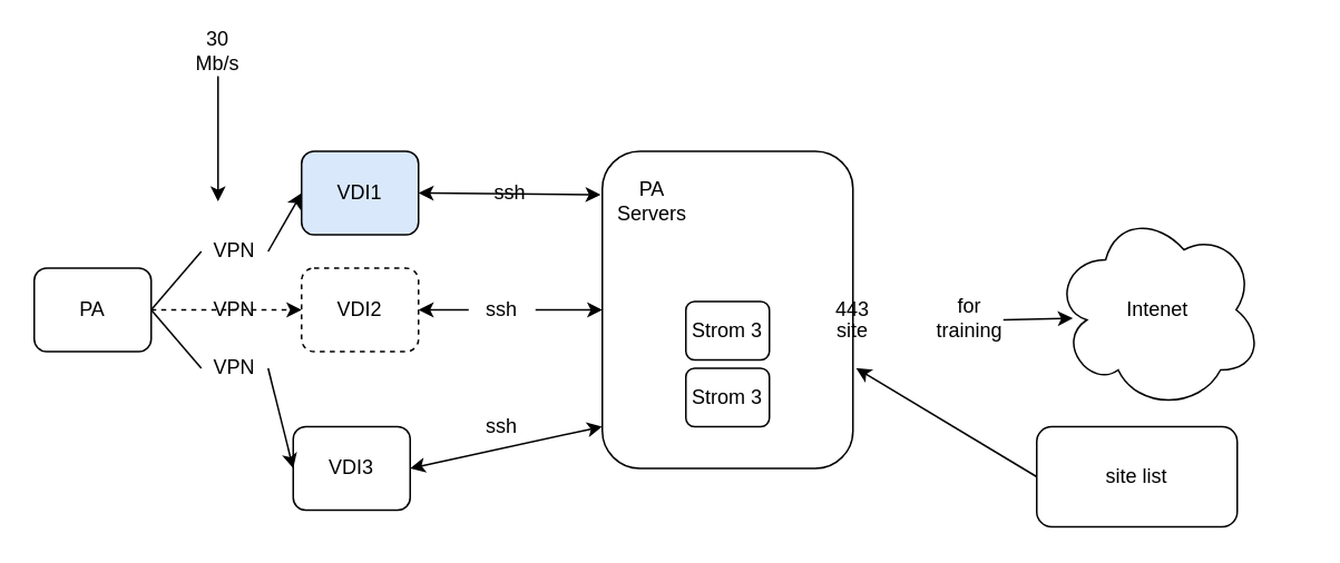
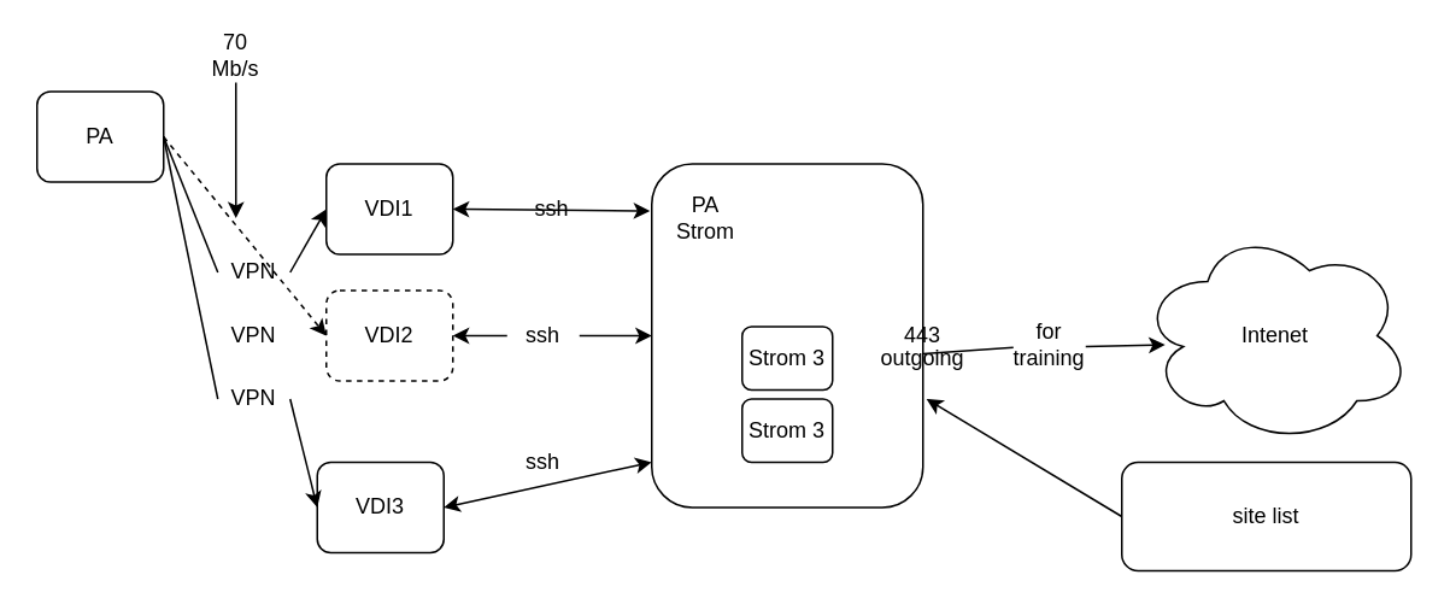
- <mxCell id="32" value="30 Mb/s" style="text;html=1;strokeColor=none;fillColor=none;align=center;verticalAlign=middle;whiteSpace=wrap;rounded=0;" vertex="1" parent="1"><mxGeometry x="110" y="20" width="40" height="20" as="geometry" /></mxCell>
+ <mxCell id="32" value="70 Mb/s" style="text;html=1;strokeColor=none;fillColor=none;align=center;verticalAlign=middle;whiteSpace=wrap;rounded=0;" vertex="1" parent="1"><mxGeometry x="110" y="20" width="40" height="20" as="geometry" /></mxCell>
- <mxCell id="3" value="VDI1" style="rounded=1;whiteSpace=wrap;html=1;fillColor=#dae8fc;" vertex="1" parent="1"><mxGeometry x="180" y="90" width="70" height="50" as="geometry" /></mxCell>
+ <mxCell id="3" value="VDI1" style="rounded=1;whiteSpace=wrap;html=1;" vertex="1" parent="1"><mxGeometry x="180" y="90" width="70" height="50" as="geometry" /></mxCell>
- <mxCell id="16" value="PA Servers" style="text;html=1;strokeColor=none;fillColor=none;align=center;verticalAlign=middle;whiteSpace=wrap;rounded=0;" vertex="1" parent="1"><mxGeometry x="370" y="110" width="40" height="20" as="geometry" /></mxCell>
+ <mxCell id="16" value="PA Strom" style="text;html=1;strokeColor=none;fillColor=none;align=center;verticalAlign=middle;whiteSpace=wrap;rounded=0;" vertex="1" parent="1"><mxGeometry x="370" y="110" width="40" height="20" as="geometry" /></mxCell>
- <mxCell id="2" value="PA" style="rounded=1;whiteSpace=wrap;html=1;" vertex="1" parent="1"><mxGeometry x="20" y="160" width="70" height="50" as="geometry" /></mxCell>
+ <mxCell id="2" value="PA" style="rounded=1;whiteSpace=wrap;html=1;" vertex="1" parent="1"><mxGeometry x="20" y="50" width="70" height="50" as="geometry" /></mxCell>
- <mxCell id="21" value="Intenet" style="ellipse;shape=cloud;whiteSpace=wrap;html=1;" vertex="1" parent="1"><mxGeometry x="630" y="125" width="125" height="120" as="geometry" /></mxCell>
+ <mxCell id="21" value="Intenet" style="ellipse;shape=cloud;whiteSpace=wrap;html=1;" vertex="1" parent="1"><mxGeometry x="630" y="125" width="150" height="120" as="geometry" /></mxCell>
+ <mxCell id="29" value="" style="endArrow=none;html=1;exitX=0.5;exitY=1;exitDx=0;exitDy=0;" edge="1" parent="1" source="19" target="28"><mxGeometry width="50" height="50" relative="1" as="geometry"><mxPoint x="510" y="195" as="sourcePoint" /><mxPoint x="600" y="192" as="targetPoint" /></mxGeometry></mxCell>
- <mxCell id="34" value="site" style="text;html=1;strokeColor=none;fillColor=none;align=center;verticalAlign=middle;whiteSpace=wrap;rounded=0;" vertex="1" parent="1"><mxGeometry x="490" y="187.5" width="40" height="20" as="geometry" /></mxCell>
+ <mxCell id="34" value="outgoing" style="text;html=1;strokeColor=none;fillColor=none;align=center;verticalAlign=middle;whiteSpace=wrap;rounded=0;" vertex="1" parent="1"><mxGeometry x="490" y="187.5" width="40" height="20" as="geometry" /></mxCell>
- <mxCell id="30" value="site list" style="rounded=1;whiteSpace=wrap;html=1;" vertex="1" parent="1"><mxGeometry x="620" y="255" width="120" height="60" as="geometry" /></mxCell>
+ <mxCell id="30" value="site list" style="rounded=1;whiteSpace=wrap;html=1;" vertex="1" parent="1"><mxGeometry x="620" y="255" width="160" height="60" as="geometry" /></mxCell>
